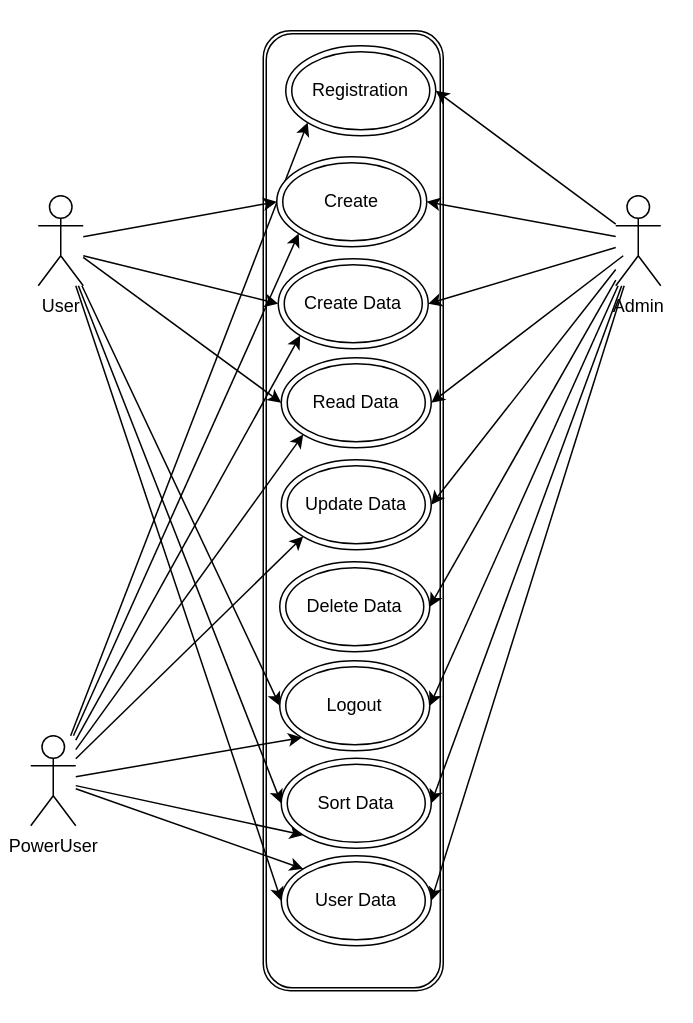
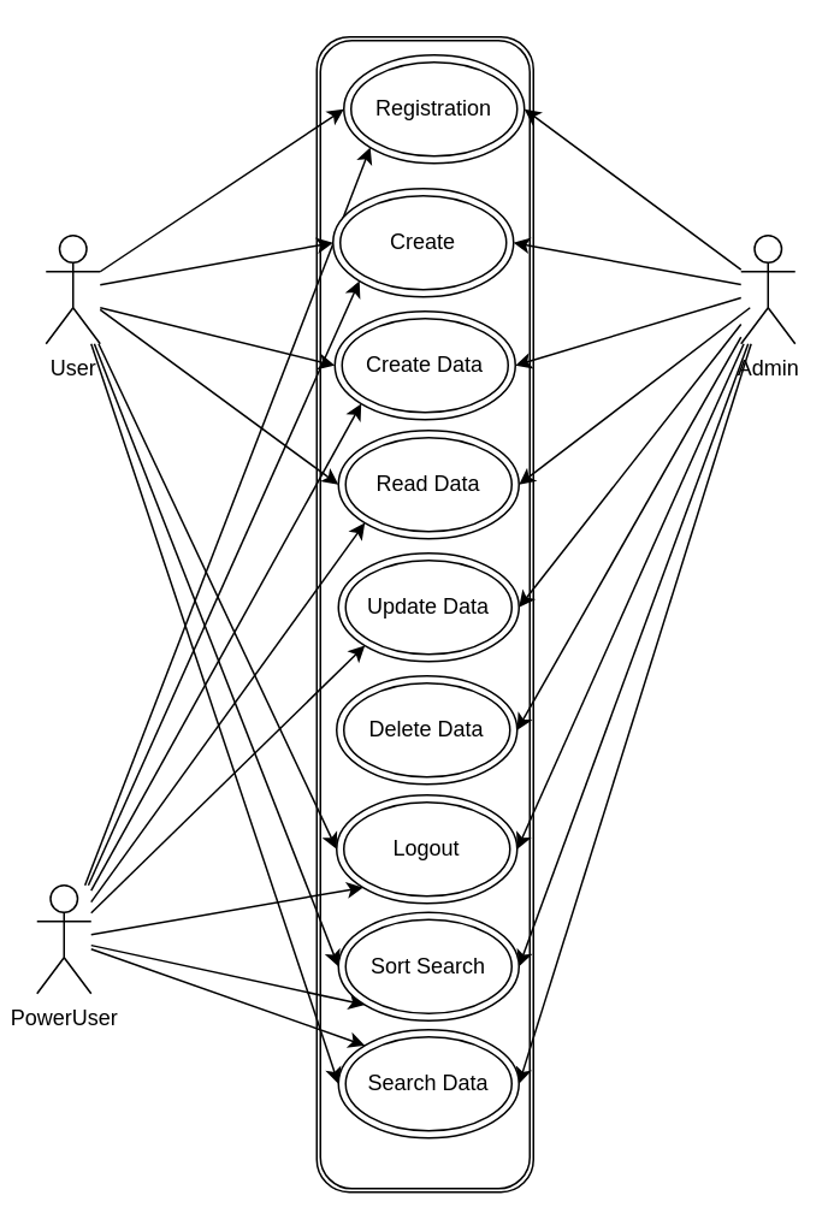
+ <mxCell id="3" style="edgeStyle=none;html=1;entryX=0;entryY=0.5;entryDx=0;entryDy=0;" edge="1" parent="1" source="10" target="30"><mxGeometry relative="1" as="geometry" /></mxCell>
- <mxCell id="37" value="Sort Data" style="ellipse;shape=doubleEllipse;whiteSpace=wrap;html=1;" vertex="1" parent="1"><mxGeometry x="187" y="505" width="100" height="60" as="geometry" /></mxCell>
+ <mxCell id="37" value="Sort Search" style="ellipse;shape=doubleEllipse;whiteSpace=wrap;html=1;" vertex="1" parent="1"><mxGeometry x="187" y="505" width="100" height="60" as="geometry" /></mxCell>
- <mxCell id="38" value="User Data" style="ellipse;shape=doubleEllipse;whiteSpace=wrap;html=1;" vertex="1" parent="1"><mxGeometry x="187" y="570" width="100" height="60" as="geometry" /></mxCell>
+ <mxCell id="38" value="Search Data" style="ellipse;shape=doubleEllipse;whiteSpace=wrap;html=1;" vertex="1" parent="1"><mxGeometry x="187" y="570" width="100" height="60" as="geometry" /></mxCell>
